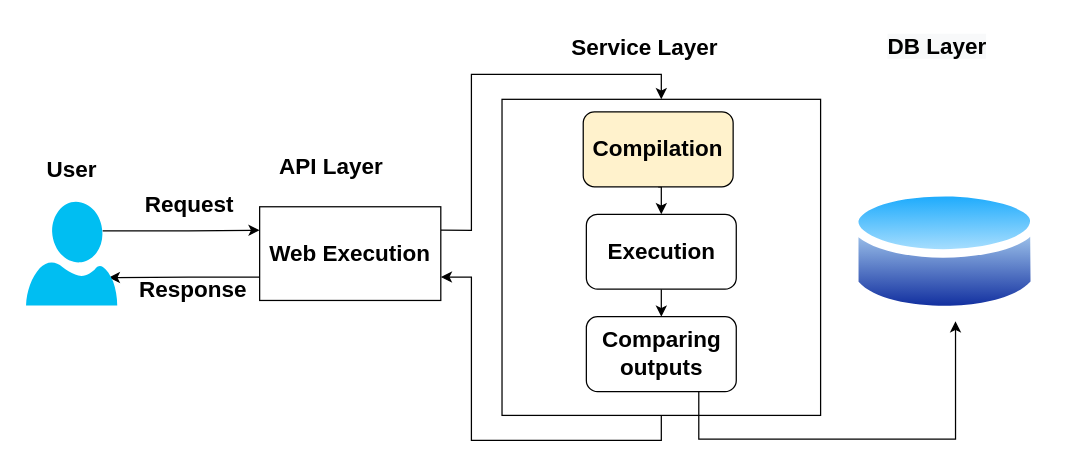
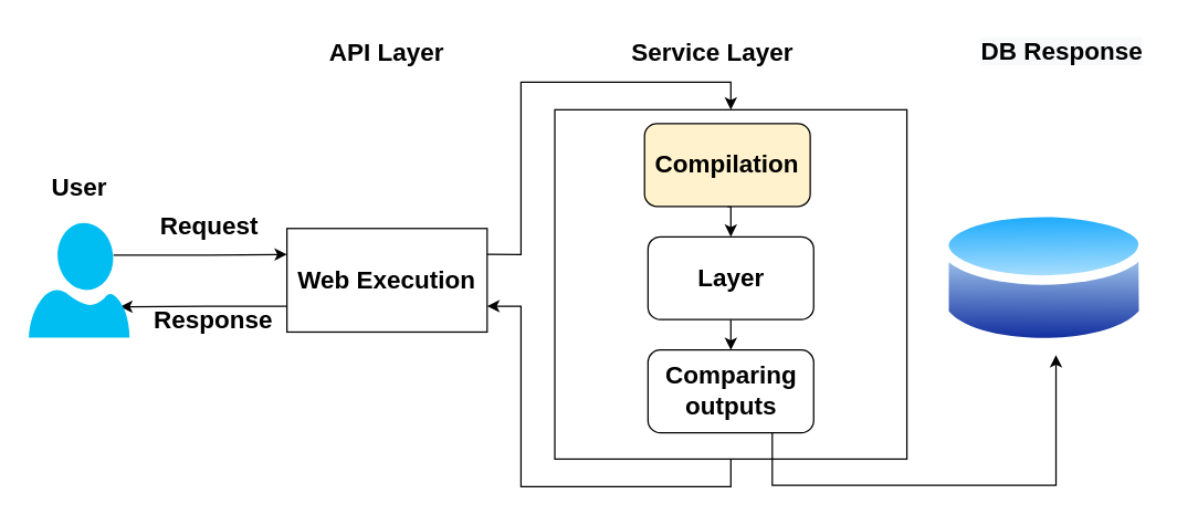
- <mxCell id="17" value="&lt;b style=&quot;color: rgb(0, 0, 0); font-family: Helvetica; font-size: 18px; font-style: normal; font-variant-ligatures: normal; font-variant-caps: normal; letter-spacing: normal; orphans: 2; text-align: center; text-indent: 0px; text-transform: none; widows: 2; word-spacing: 0px; -webkit-text-stroke-width: 0px; background-color: rgb(248, 249, 250); text-decoration-thickness: initial; text-decoration-style: initial; text-decoration-color: initial;&quot;&gt;DB Layer&lt;/b&gt;" style="text;whiteSpace=wrap;html=1;fontSize=18;" vertex="1" parent="1"><mxGeometry x="708" y="20" width="137" height="36" as="geometry" /></mxCell>
+ <mxCell id="17" value="&lt;b style=&quot;color: rgb(0, 0, 0); font-family: Helvetica; font-size: 18px; font-style: normal; font-variant-ligatures: normal; font-variant-caps: normal; letter-spacing: normal; orphans: 2; text-align: center; text-indent: 0px; text-transform: none; widows: 2; word-spacing: 0px; -webkit-text-stroke-width: 0px; background-color: rgb(248, 249, 250); text-decoration-thickness: initial; text-decoration-style: initial; text-decoration-color: initial;&quot;&gt;DB Response&lt;/b&gt;" style="text;whiteSpace=wrap;html=1;fontSize=18;" vertex="1" parent="1"><mxGeometry x="708" y="20" width="137" height="36" as="geometry" /></mxCell>
- <mxCell id="20" value="&lt;b&gt;API Layer&lt;/b&gt;" style="text;html=1;strokeColor=none;fillColor=none;align=center;verticalAlign=middle;whiteSpace=wrap;rounded=0;fontSize=18;" vertex="1" parent="1"><mxGeometry x="194" y="118" width="141" height="30" as="geometry" /></mxCell>
+ <mxCell id="20" value="&lt;b&gt;API Layer&lt;/b&gt;" style="text;html=1;strokeColor=none;fillColor=none;align=center;verticalAlign=middle;whiteSpace=wrap;rounded=0;fontSize=18;" vertex="1" parent="1"><mxGeometry x="209" y="23" width="141" height="30" as="geometry" /></mxCell>
- <mxCell id="12" value="&lt;b&gt;Execution&lt;/b&gt;" style="rounded=1;whiteSpace=wrap;html=1;fontSize=18;" vertex="1" parent="1"><mxGeometry x="468.5" y="171" width="120" height="60" as="geometry" /></mxCell>
+ <mxCell id="12" value="&lt;b&gt;Layer&lt;/b&gt;" style="rounded=1;whiteSpace=wrap;html=1;fontSize=18;" vertex="1" parent="1"><mxGeometry x="468.5" y="171" width="120" height="60" as="geometry" /></mxCell>
